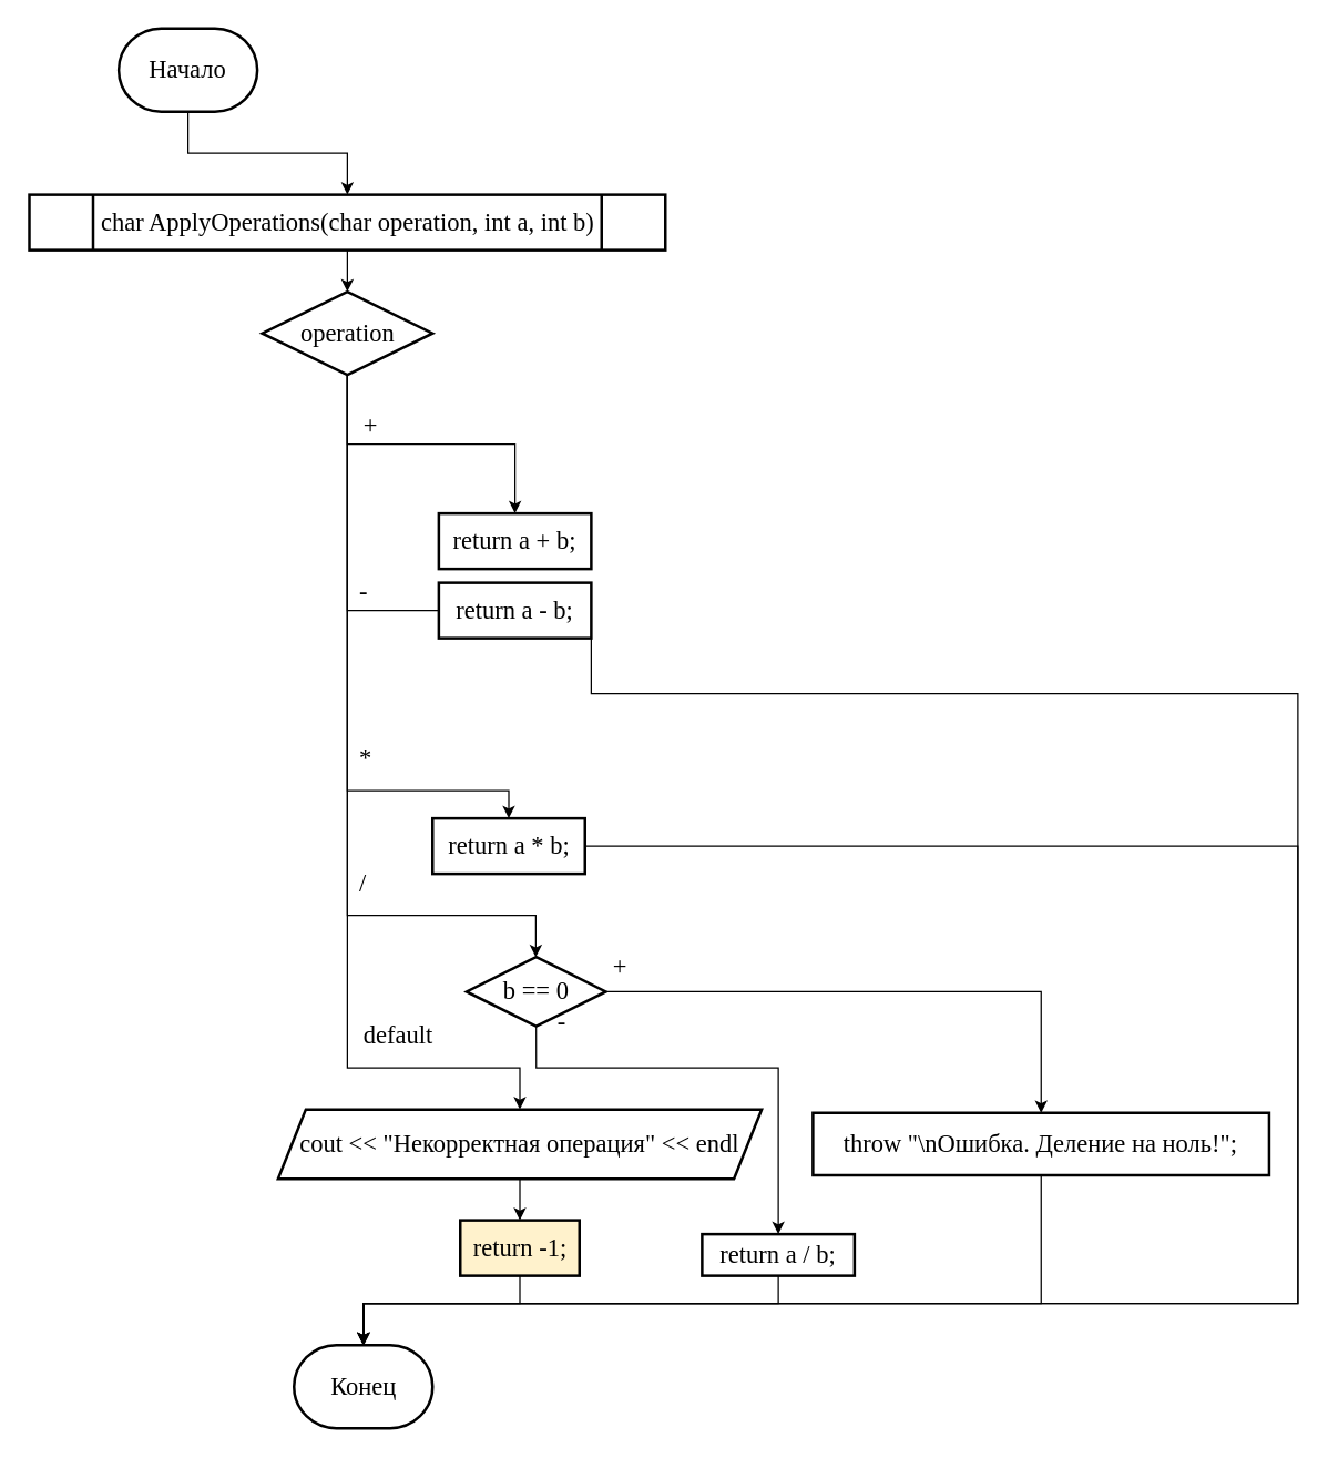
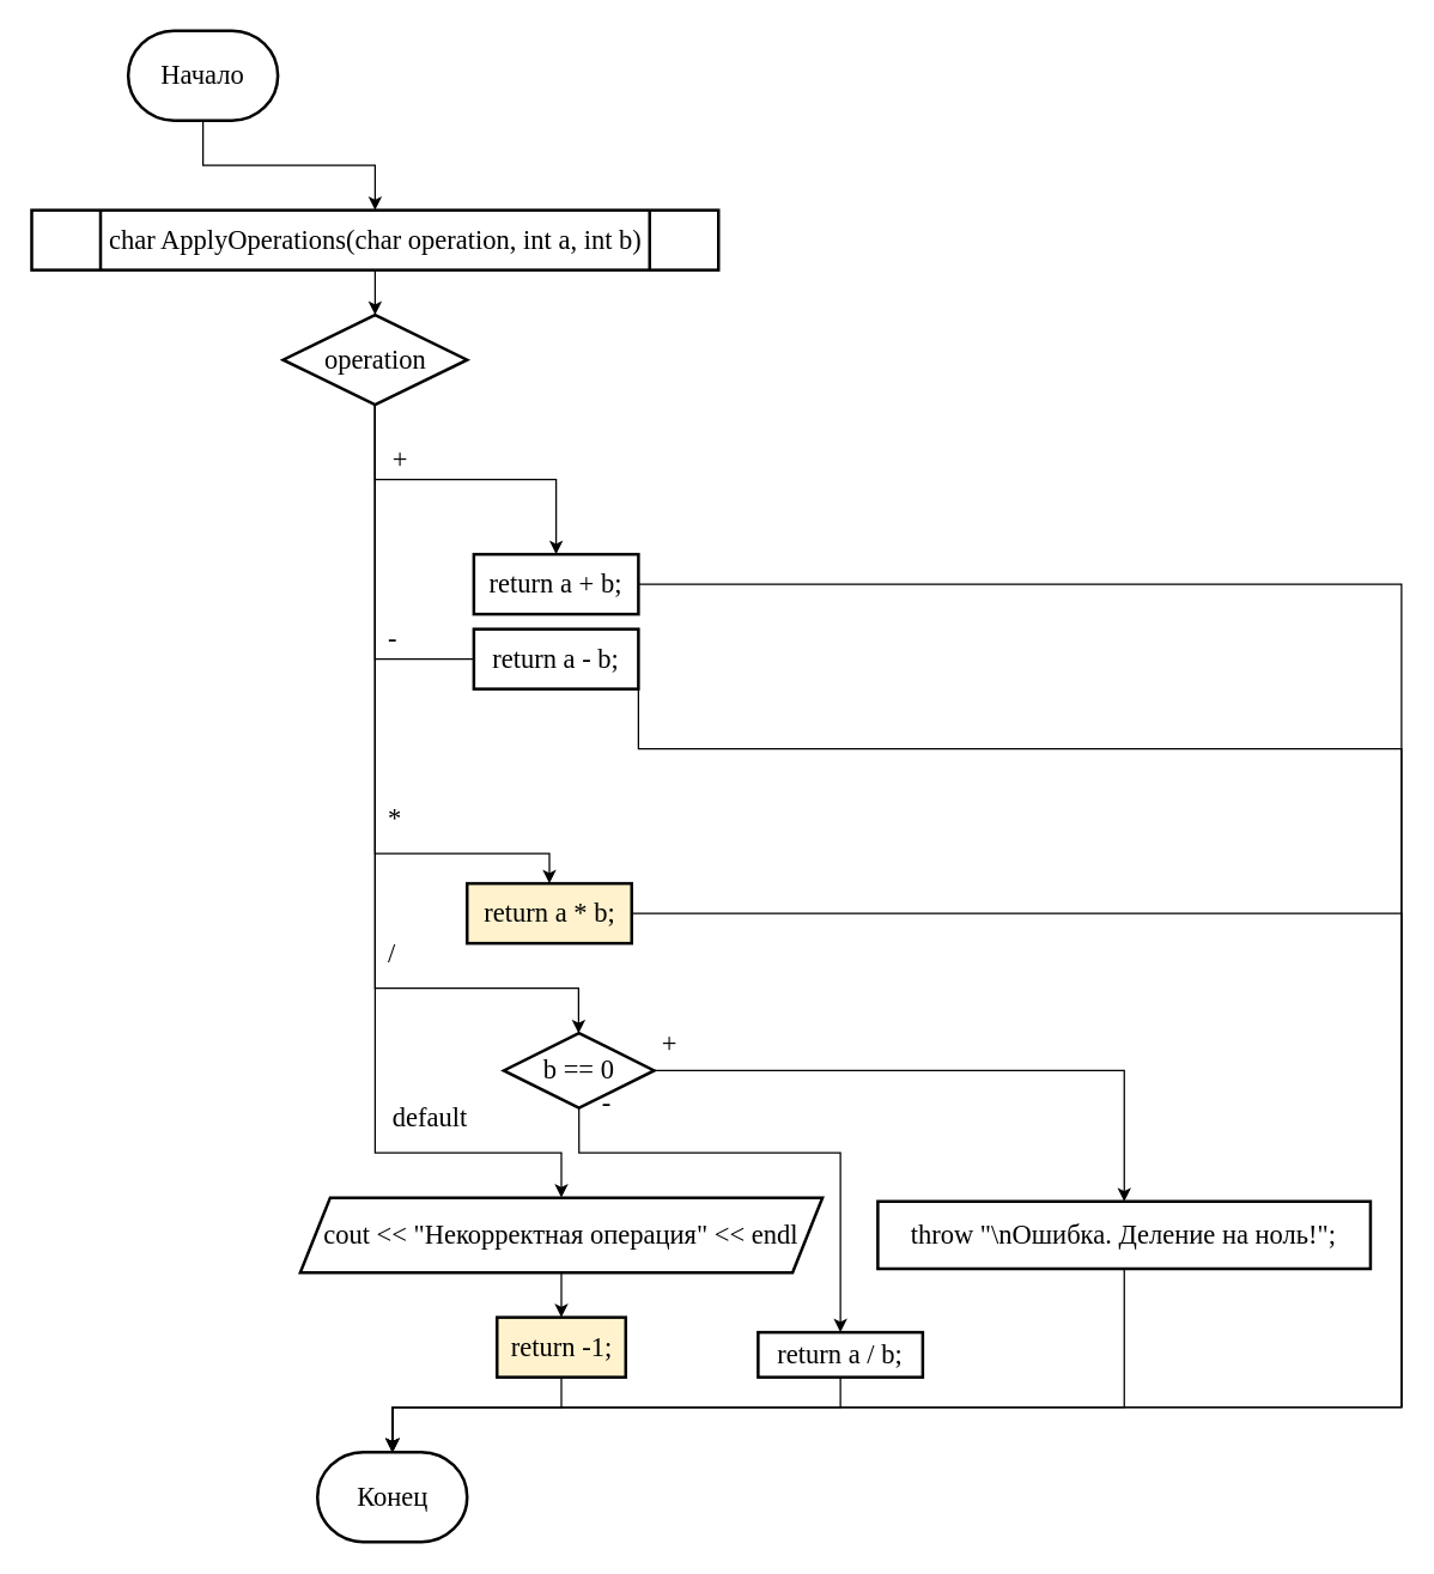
+ <mxCell id="36" style="edgeStyle=orthogonalEdgeStyle;rounded=0;orthogonalLoop=1;jettySize=auto;html=1;entryX=0.5;entryY=0;entryDx=0;entryDy=0;entryPerimeter=0;exitX=1;exitY=0.5;exitDx=0;exitDy=0;" edge="1" parent="1" source="13" target="4"><mxGeometry relative="1" as="geometry"><Array as="points"><mxPoint x="936" y="390" /><mxPoint x="936" y="940" /><mxPoint x="262" y="940" /></Array></mxGeometry></mxCell>
- <mxCell id="18" value="return a * b;" style="whiteSpace=wrap;html=1;fontSize=18;fontFamily=Times New Roman;strokeWidth=2;" vertex="1" parent="1"><mxGeometry x="311.5" y="590" width="110" height="40" as="geometry" /></mxCell>
+ <mxCell id="18" value="return a * b;" style="whiteSpace=wrap;html=1;fontSize=18;fontFamily=Times New Roman;strokeWidth=2;fillColor=#fff2cc;" vertex="1" parent="1"><mxGeometry x="311.5" y="590" width="110" height="40" as="geometry" /></mxCell>
